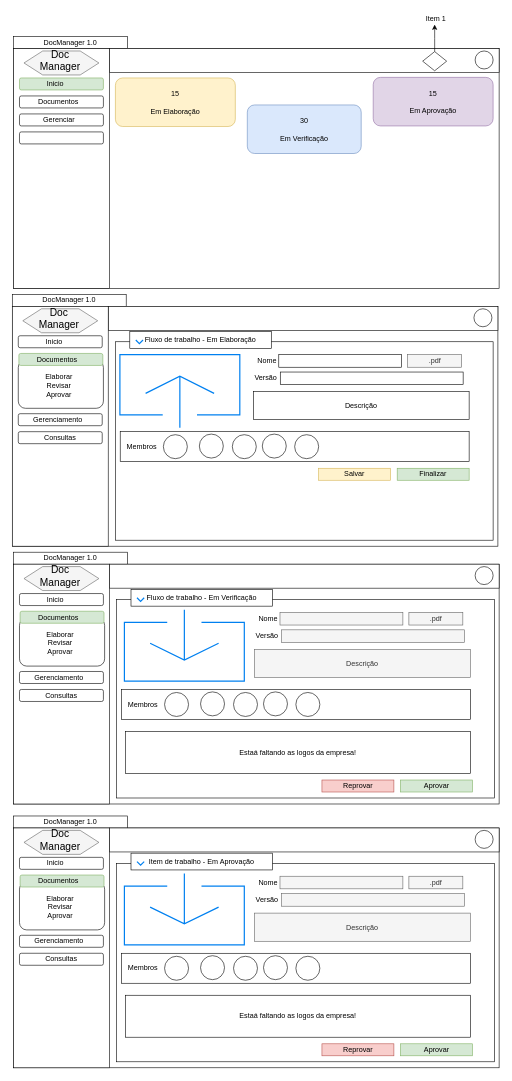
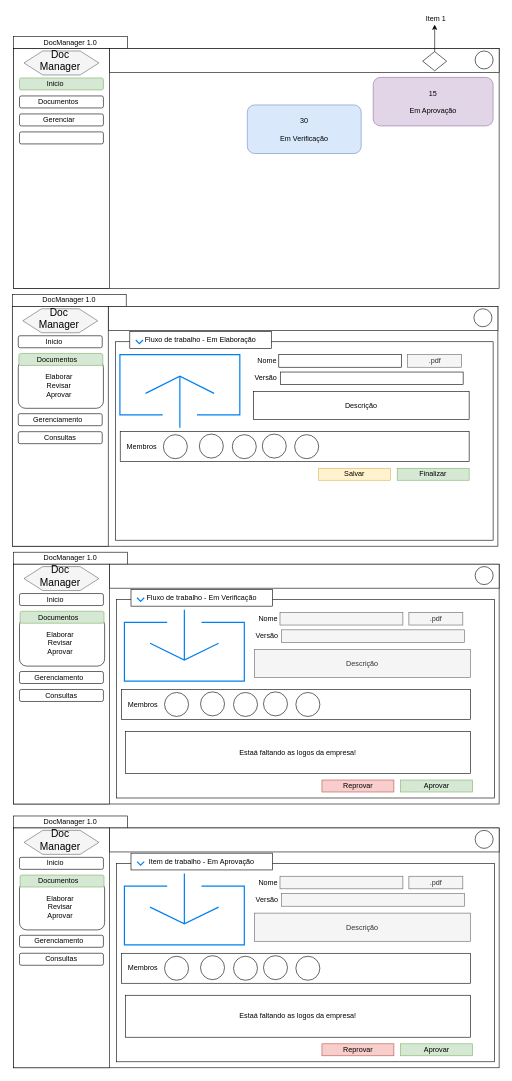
- <mxCell id="18" value="15&lt;br&gt;&lt;br&gt;Em Elaboração" style="rounded=1;whiteSpace=wrap;html=1;fillColor=#fff2cc;strokeColor=#d6b656;" vertex="1" parent="1"><mxGeometry x="192" y="129" width="200" height="81" as="geometry" /></mxCell>
